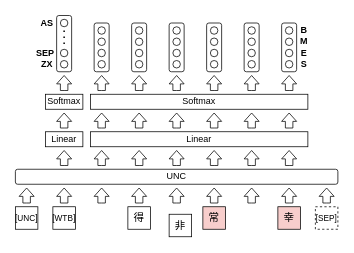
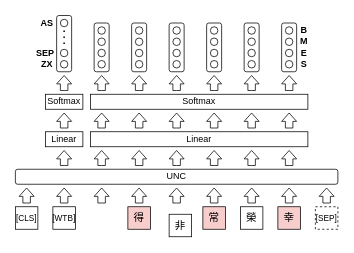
- <mxCell id="9" value="&lt;font style=&quot;font-size: 11px&quot;&gt;[UNC]&lt;/font&gt;" style="whiteSpace=wrap;html=1;aspect=fixed;fontSize=11;" parent="1" vertex="1"><mxGeometry x="20" y="275" width="30" height="30" as="geometry" /></mxCell>
+ <mxCell id="9" value="&lt;font style=&quot;font-size: 11px&quot;&gt;[CLS]&lt;/font&gt;" style="whiteSpace=wrap;html=1;aspect=fixed;fontSize=11;" parent="1" vertex="1"><mxGeometry x="20" y="275" width="30" height="30" as="geometry" /></mxCell>
- <mxCell id="3" value="得" style="whiteSpace=wrap;html=1;aspect=fixed;fontSize=14;" parent="1" vertex="1"><mxGeometry x="170" y="275" width="30" height="30" as="geometry" /></mxCell>
+ <mxCell id="3" value="得" style="whiteSpace=wrap;html=1;aspect=fixed;fontSize=14;fillColor=#f8cecc;" parent="1" vertex="1"><mxGeometry x="170" y="275" width="30" height="30" as="geometry" /></mxCell>
+ <mxCell id="6" value="榮" style="whiteSpace=wrap;html=1;aspect=fixed;fontSize=14;" parent="1" vertex="1"><mxGeometry x="320" y="275" width="30" height="30" as="geometry" /></mxCell>
